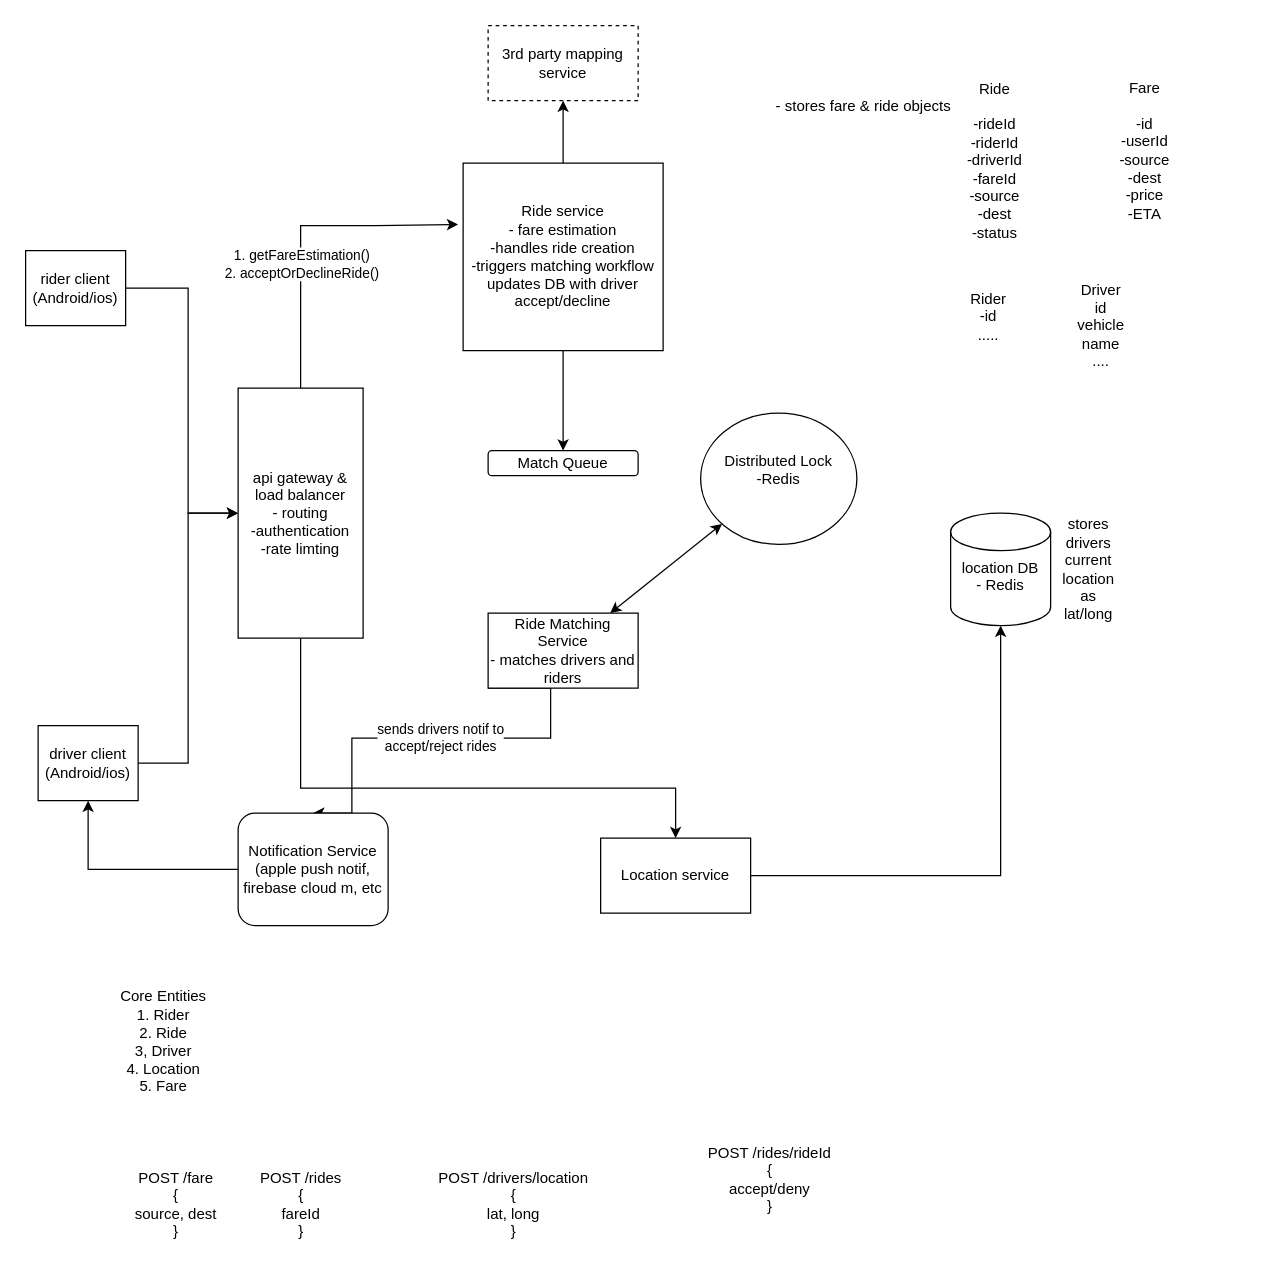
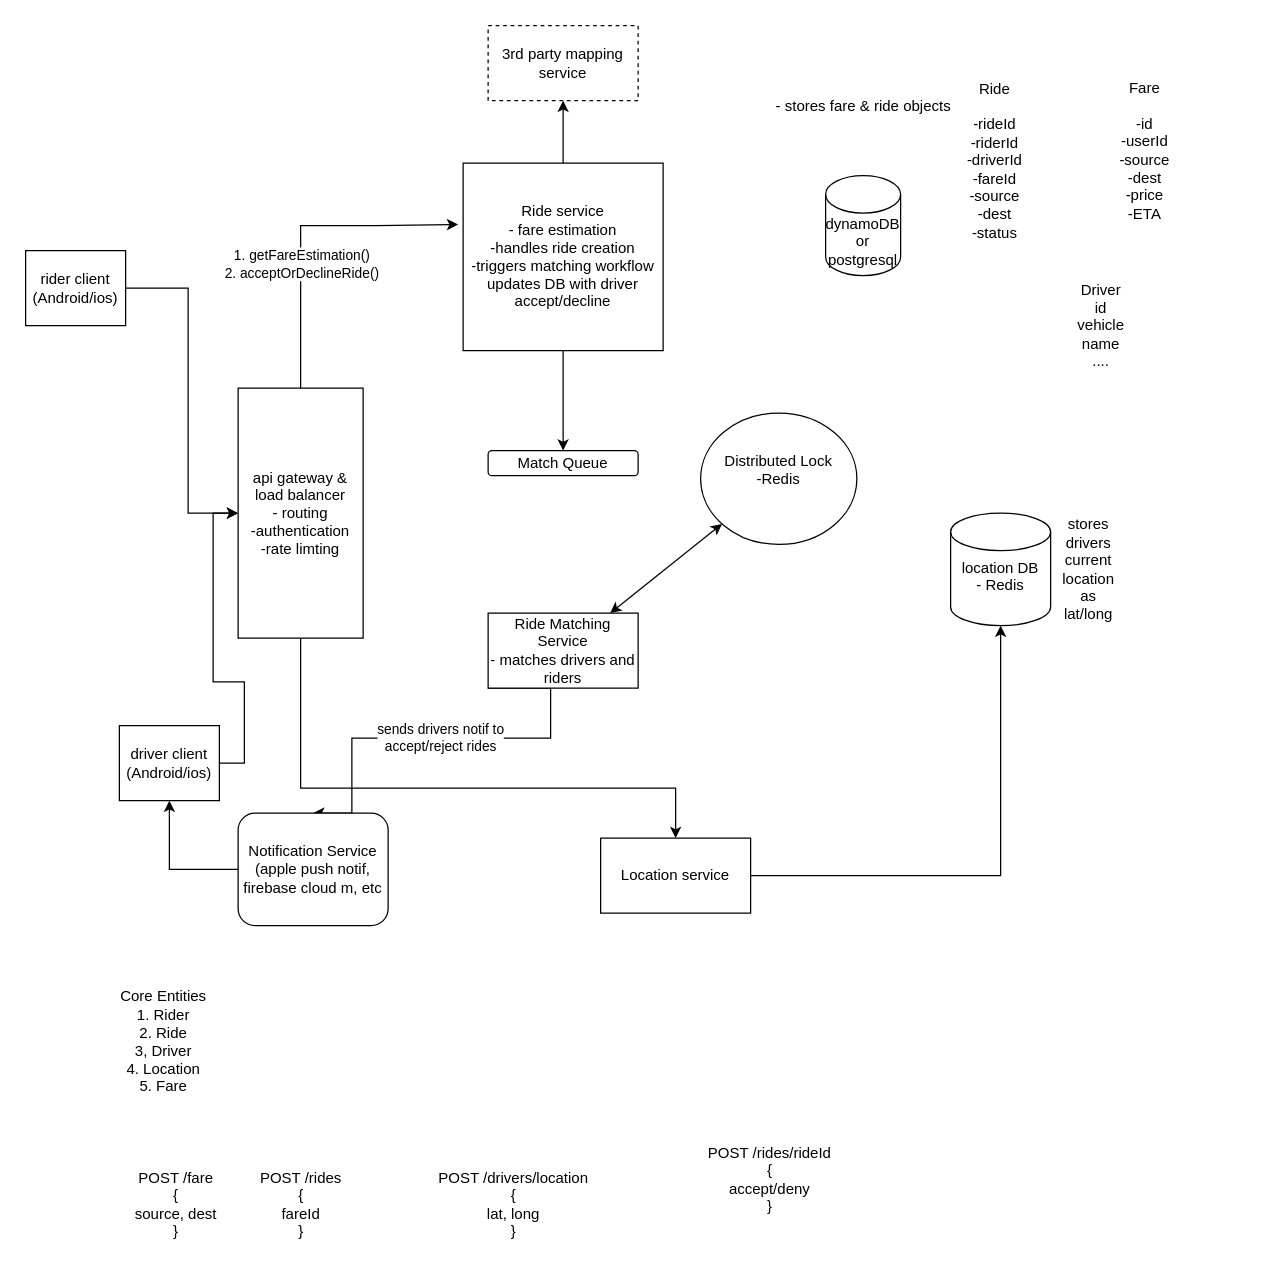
+ <mxCell id="15" value="dynamoDB or postgresql" style="shape=cylinder3;whiteSpace=wrap;html=1;boundedLbl=1;backgroundOutline=1;size=15;" vertex="1" parent="1"><mxGeometry x="660" y="140" width="60" height="80" as="geometry" /></mxCell>
- <mxCell id="18" value="Rider&lt;div&gt;-id&lt;/div&gt;&lt;div&gt;.....&lt;/div&gt;" style="text;html=1;align=center;verticalAlign=middle;resizable=0;points=[];autosize=1;strokeColor=none;fillColor=none;" vertex="1" parent="1"><mxGeometry x="765" y="223" width="50" height="60" as="geometry" /></mxCell>
- <mxCell id="10" value="driver client (Android/ios)" style="rounded=0;whiteSpace=wrap;html=1;" vertex="1" parent="1"><mxGeometry x="30" y="580" width="80" height="60" as="geometry" /></mxCell>
+ <mxCell id="10" value="driver client (Android/ios)" style="rounded=0;whiteSpace=wrap;html=1;" vertex="1" parent="1"><mxGeometry x="95" y="580" width="80" height="60" as="geometry" /></mxCell>
